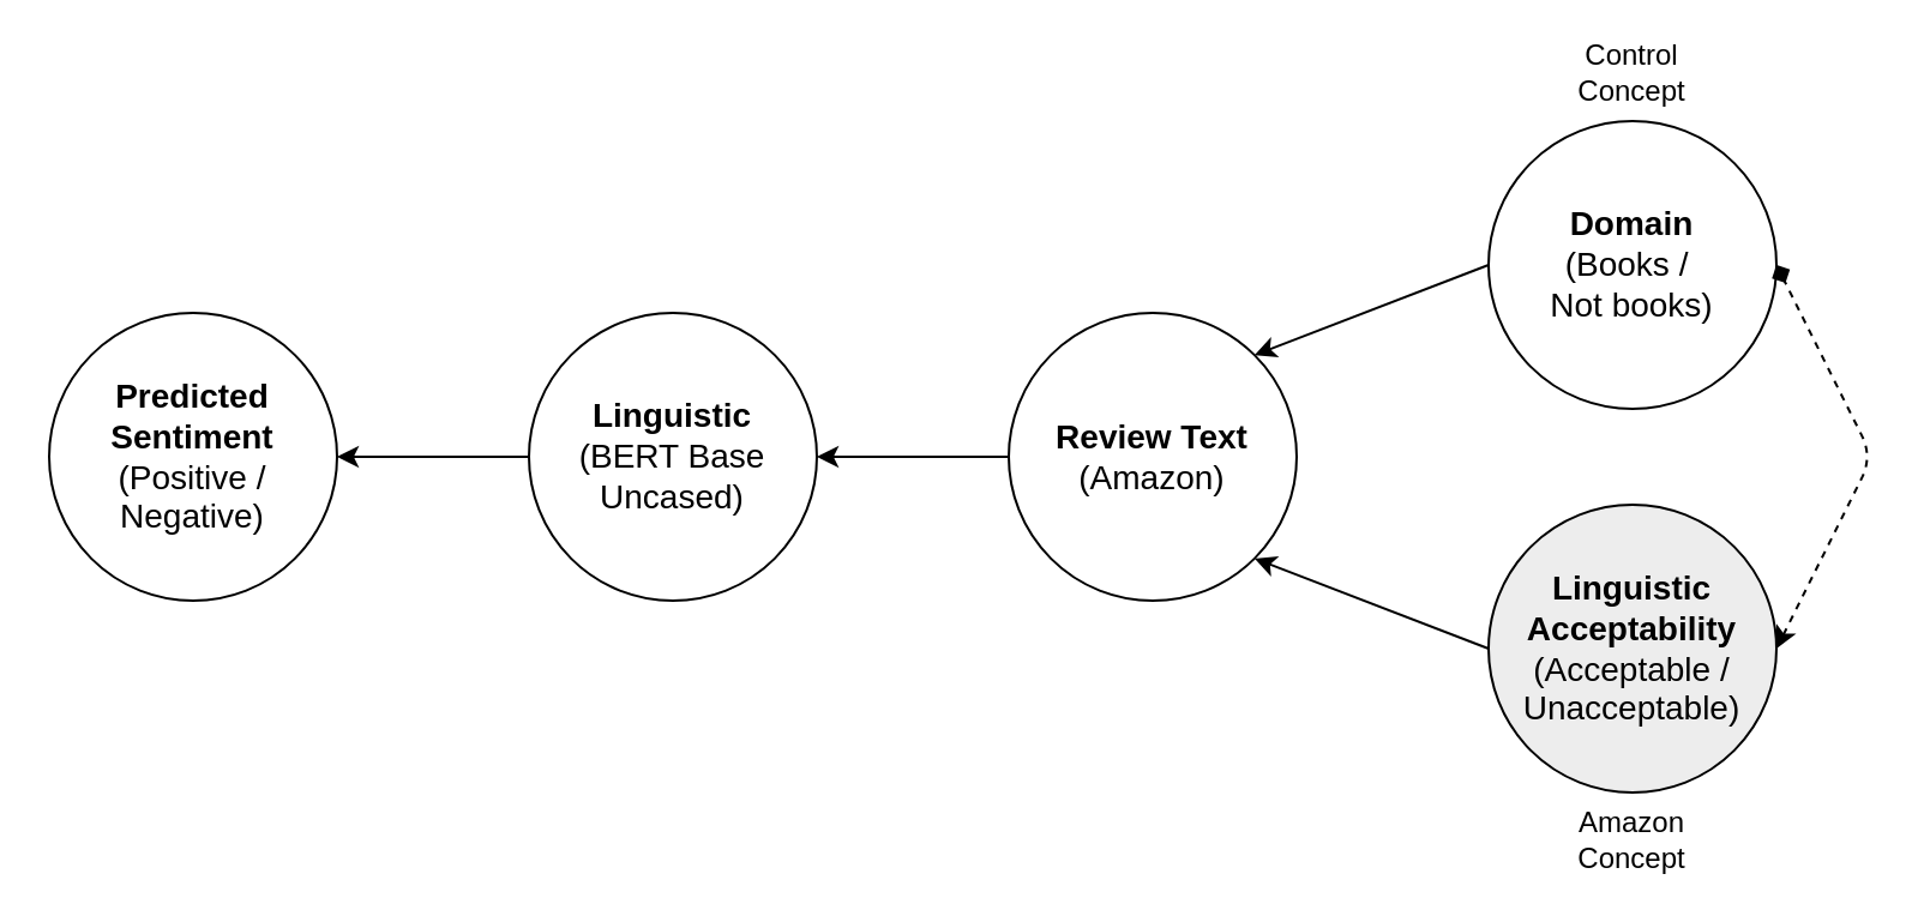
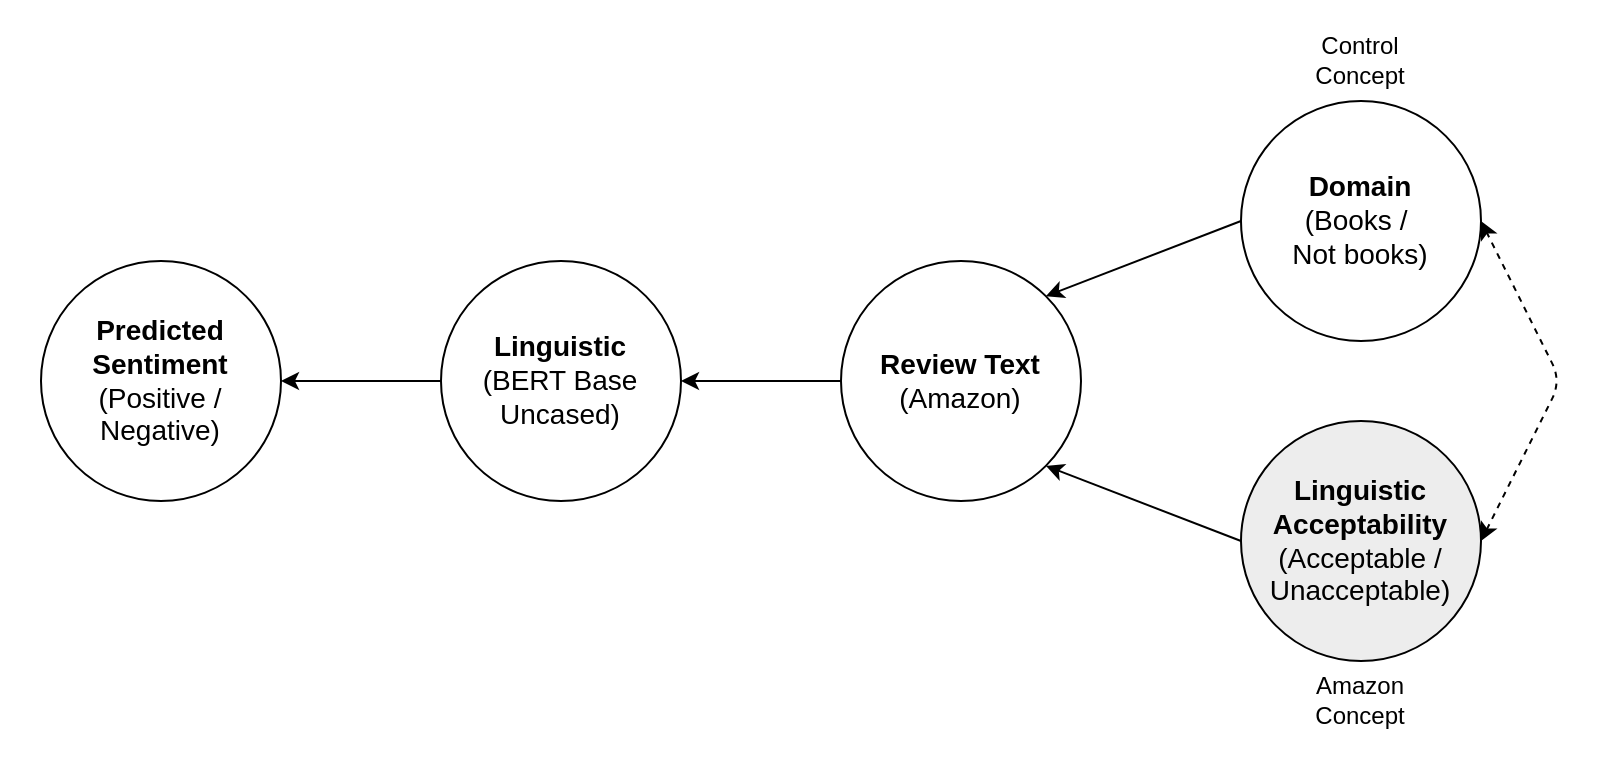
- <mxCell id="4" value="" style="endArrow=diamond;startArrow=classic;html=1;entryX=1;entryY=0.5;entryDx=0;entryDy=0;exitX=1;exitY=0.5;exitDx=0;exitDy=0;dashed=1;" edge="1" parent="1" source="3" target="2"><mxGeometry width="50" height="50" relative="1" as="geometry"><mxPoint x="420" y="270" as="sourcePoint" /><mxPoint x="470" y="220" as="targetPoint" /><Array as="points"><mxPoint x="780" y="190" /></Array></mxGeometry></mxCell>
+ <mxCell id="4" value="" style="endArrow=classic;startArrow=classic;html=1;entryX=1;entryY=0.5;entryDx=0;entryDy=0;exitX=1;exitY=0.5;exitDx=0;exitDy=0;dashed=1;" edge="1" parent="1" source="3" target="2"><mxGeometry width="50" height="50" relative="1" as="geometry"><mxPoint x="420" y="270" as="sourcePoint" /><mxPoint x="470" y="220" as="targetPoint" /><Array as="points"><mxPoint x="780" y="190" /></Array></mxGeometry></mxCell>
